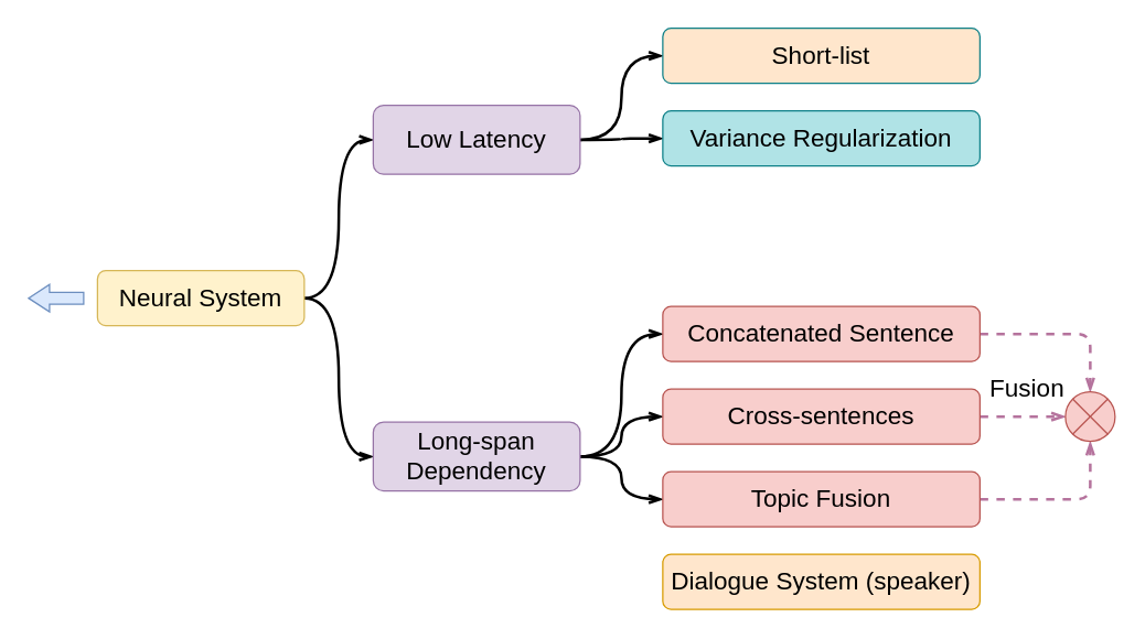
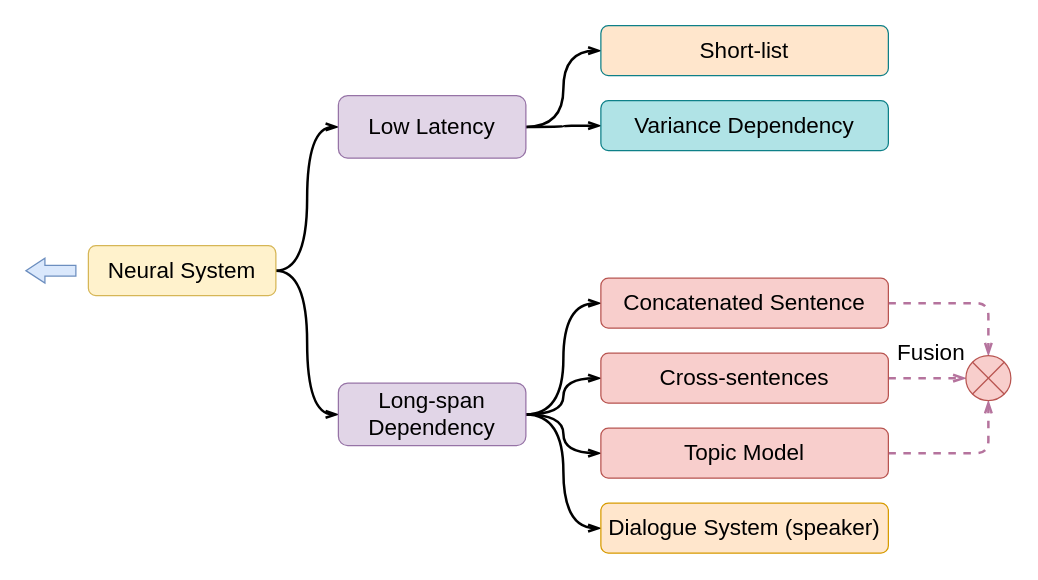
- <mxCell id="18" value="&lt;font style=&quot;font-size: 18px&quot;&gt;Variance Regularization&lt;/font&gt;" style="rounded=1;whiteSpace=wrap;html=1;fillColor=#b0e3e6;strokeColor=#0e8088;" vertex="1" parent="1"><mxGeometry x="480" y="80" width="230" height="40" as="geometry" /></mxCell>
+ <mxCell id="18" value="&lt;font style=&quot;font-size: 18px&quot;&gt;Variance Dependency&lt;/font&gt;" style="rounded=1;whiteSpace=wrap;html=1;fillColor=#b0e3e6;strokeColor=#0e8088;" vertex="1" parent="1"><mxGeometry x="480" y="80" width="230" height="40" as="geometry" /></mxCell>
- <mxCell id="16" value="&lt;font style=&quot;font-size: 18px&quot;&gt;Topic Fusion&lt;/font&gt;" style="rounded=1;whiteSpace=wrap;html=1;fillColor=#f8cecc;strokeColor=#b85450;" vertex="1" parent="1"><mxGeometry x="480" y="342" width="230" height="40" as="geometry" /></mxCell>
+ <mxCell id="16" value="&lt;font style=&quot;font-size: 18px&quot;&gt;Topic Model&lt;/font&gt;" style="rounded=1;whiteSpace=wrap;html=1;fillColor=#f8cecc;strokeColor=#b85450;" vertex="1" parent="1"><mxGeometry x="480" y="342" width="230" height="40" as="geometry" /></mxCell>
+ <mxCell id="11" style="edgeStyle=orthogonalEdgeStyle;curved=1;orthogonalLoop=1;jettySize=auto;html=1;exitX=1;exitY=0.5;exitDx=0;exitDy=0;entryX=0;entryY=0.5;entryDx=0;entryDy=0;fontSize=16;endArrow=openThin;endFill=0;strokeWidth=2;" edge="1" parent="1" source="12" target="21"><mxGeometry relative="1" as="geometry" /></mxCell>
